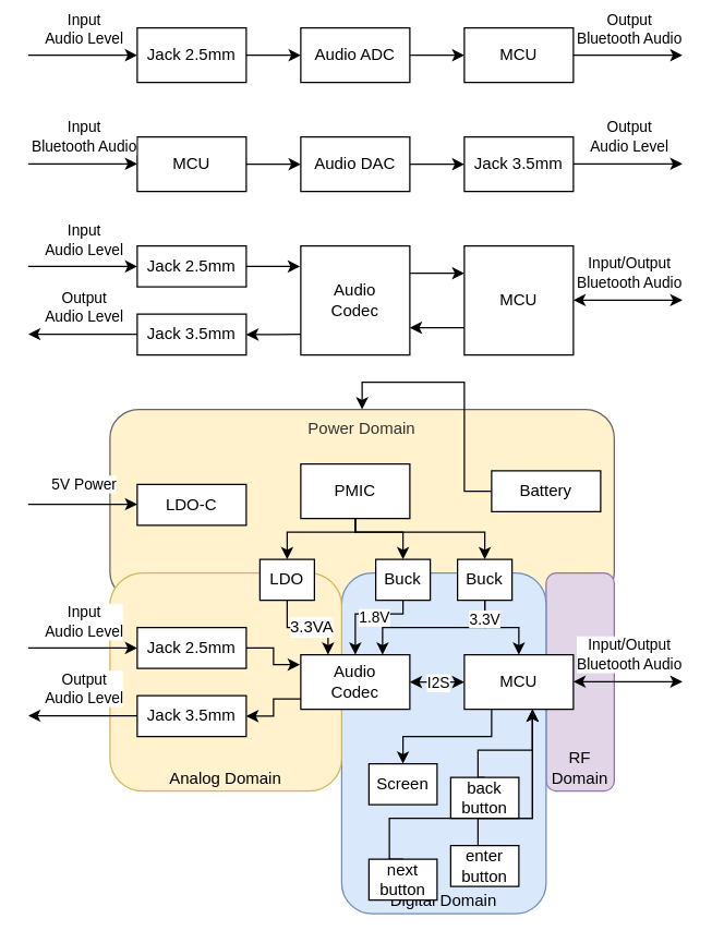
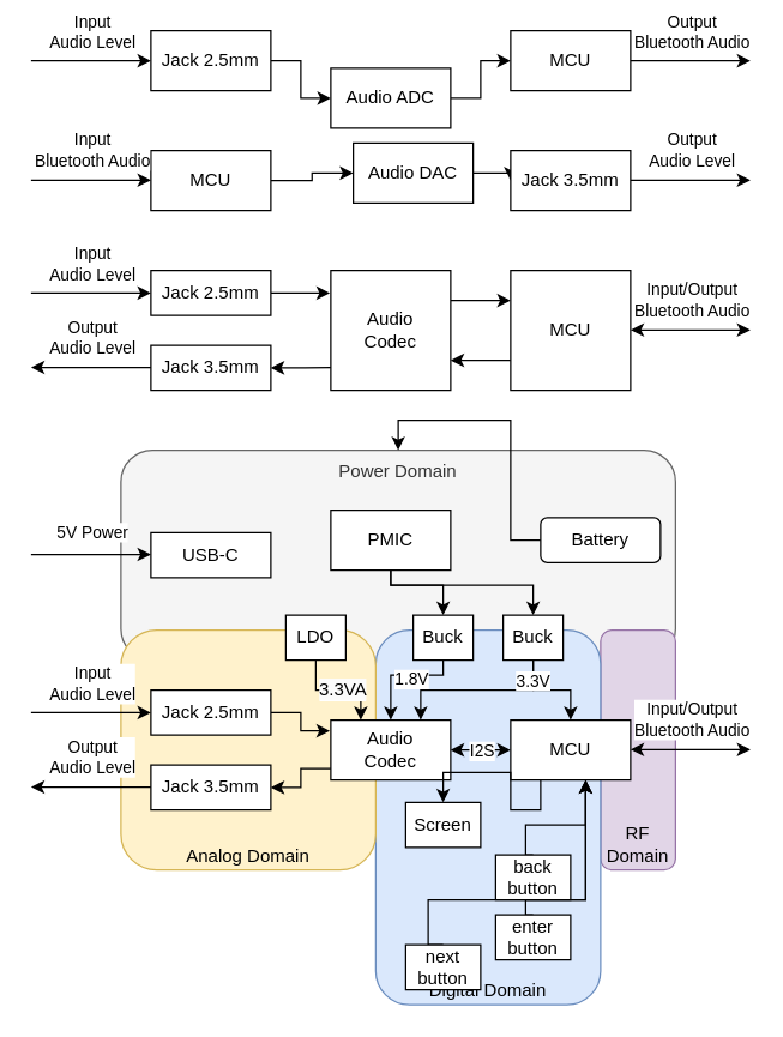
- <mxCell id="11" value="Audio ADC" style="rounded=0;whiteSpace=wrap;html=1;" vertex="1" parent="1"><mxGeometry x="220" y="20" width="80" height="40" as="geometry" /></mxCell>
+ <mxCell id="11" value="Audio ADC" style="rounded=0;whiteSpace=wrap;html=1;" vertex="1" parent="1"><mxGeometry x="220" y="45" width="80" height="40" as="geometry" /></mxCell>
- <mxCell id="18" value="Audio DAC" style="rounded=0;whiteSpace=wrap;html=1;" vertex="1" parent="1"><mxGeometry x="220" y="100" width="80" height="40" as="geometry" /></mxCell>
+ <mxCell id="18" value="Audio DAC" style="rounded=0;whiteSpace=wrap;html=1;" vertex="1" parent="1"><mxGeometry x="235" y="95" width="80" height="40" as="geometry" /></mxCell>
- <mxCell id="2" value="Power Domain" style="rounded=1;whiteSpace=wrap;html=1;verticalAlign=top;fillColor=#fff2cc;strokeColor=#666666;fontColor=#333333;" vertex="1" parent="1"><mxGeometry x="80" y="300" width="370" height="140" as="geometry" /></mxCell>
+ <mxCell id="2" value="Power Domain" style="rounded=1;whiteSpace=wrap;html=1;verticalAlign=top;fillColor=#f5f5f5;strokeColor=#666666;fontColor=#333333;" vertex="1" parent="1"><mxGeometry x="80" y="300" width="370" height="140" as="geometry" /></mxCell>
- <mxCell id="78" value="Battery" style="rounded=0;whiteSpace=wrap;html=1;" vertex="1" parent="1"><mxGeometry x="360" y="345" width="80" height="30" as="geometry" /></mxCell>
+ <mxCell id="78" value="Battery" style="whiteSpace=wrap;html=1;rounded=1;" vertex="1" parent="1"><mxGeometry x="360" y="345" width="80" height="30" as="geometry" /></mxCell>
- <mxCell id="70" value="LDO-C" style="rounded=0;whiteSpace=wrap;html=1;" vertex="1" parent="1"><mxGeometry x="100" y="355" width="80" height="30" as="geometry" /></mxCell>
+ <mxCell id="70" value="USB-C" style="rounded=0;whiteSpace=wrap;html=1;" vertex="1" parent="1"><mxGeometry x="100" y="355" width="80" height="30" as="geometry" /></mxCell>
- <mxCell id="73" style="edgeStyle=orthogonalEdgeStyle;rounded=0;orthogonalLoop=1;jettySize=auto;html=1;exitX=0.5;exitY=1;exitDx=0;exitDy=0;entryX=0.5;entryY=0;entryDx=0;entryDy=0;" edge="1" parent="1" source="76" target="62"><mxGeometry relative="1" as="geometry"><Array as="points"><mxPoint x="260" y="390" /><mxPoint x="210" y="390" /></Array></mxGeometry></mxCell>
- <mxCell id="53" value="Screen" style="rounded=0;whiteSpace=wrap;html=1;" vertex="1" parent="1"><mxGeometry x="270" y="560" width="50" height="30" as="geometry" /></mxCell>
+ <mxCell id="53" value="Screen" style="rounded=0;whiteSpace=wrap;html=1;" vertex="1" parent="1"><mxGeometry x="270" y="535" width="50" height="30" as="geometry" /></mxCell>
- <mxCell id="57" value="enter&lt;div&gt;button&lt;/div&gt;" style="rounded=0;whiteSpace=wrap;html=1;" vertex="1" parent="1"><mxGeometry x="330" y="620" width="50" height="30" as="geometry" /></mxCell>
+ <mxCell id="57" value="enter&lt;div&gt;button&lt;/div&gt;" style="rounded=0;whiteSpace=wrap;html=1;" vertex="1" parent="1"><mxGeometry x="330" y="610" width="50" height="30" as="geometry" /></mxCell>
